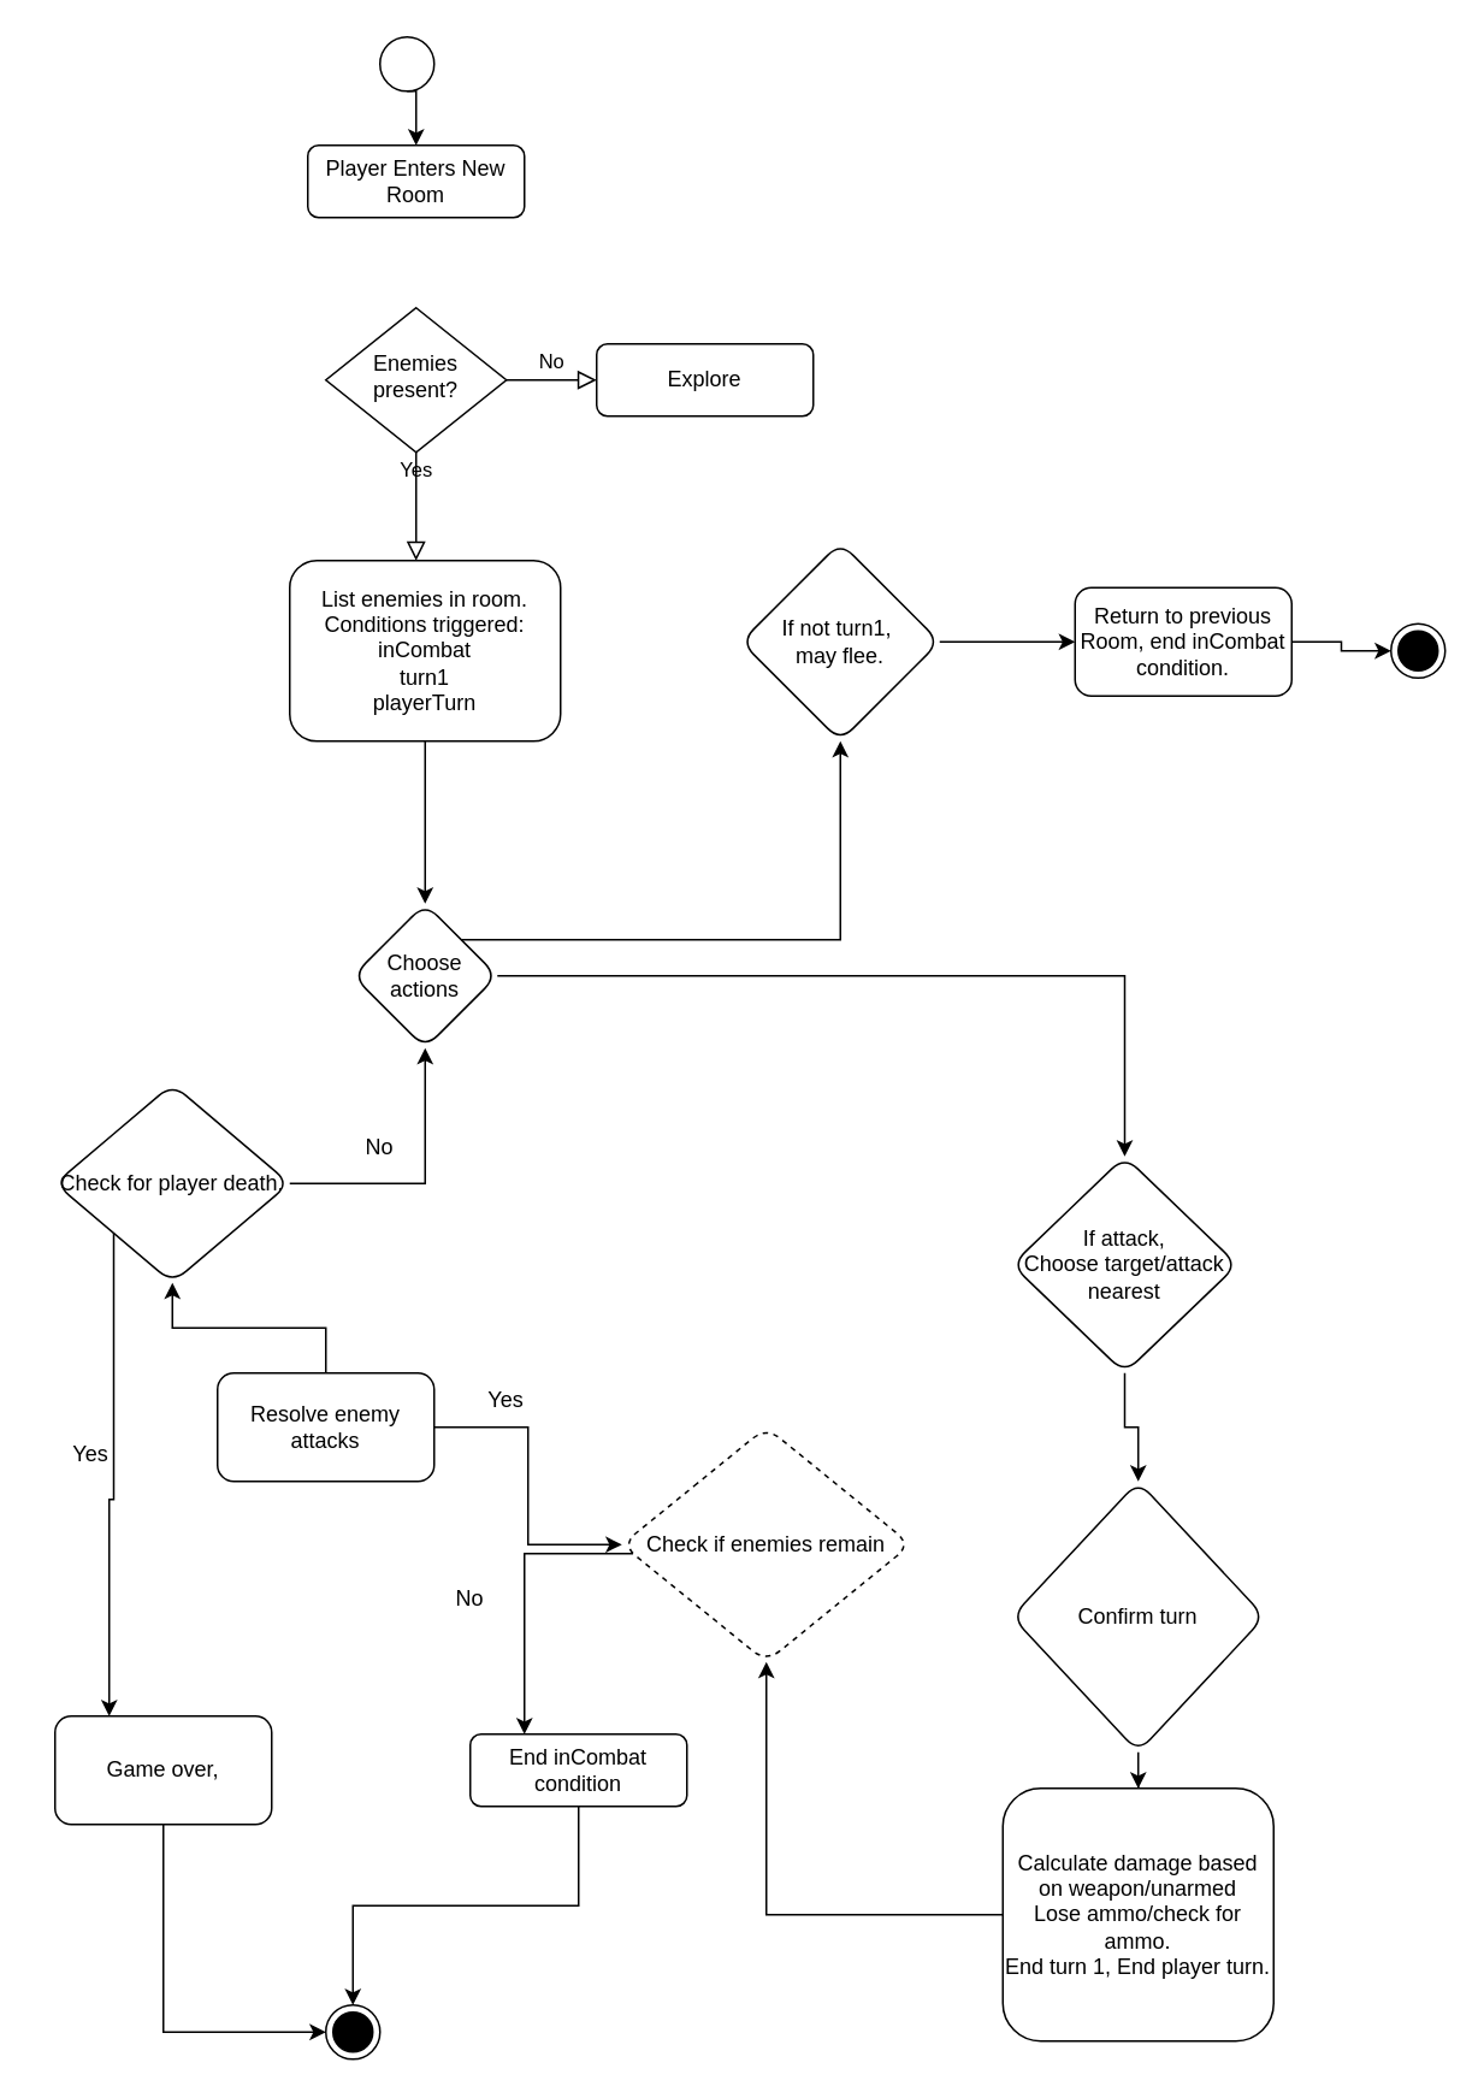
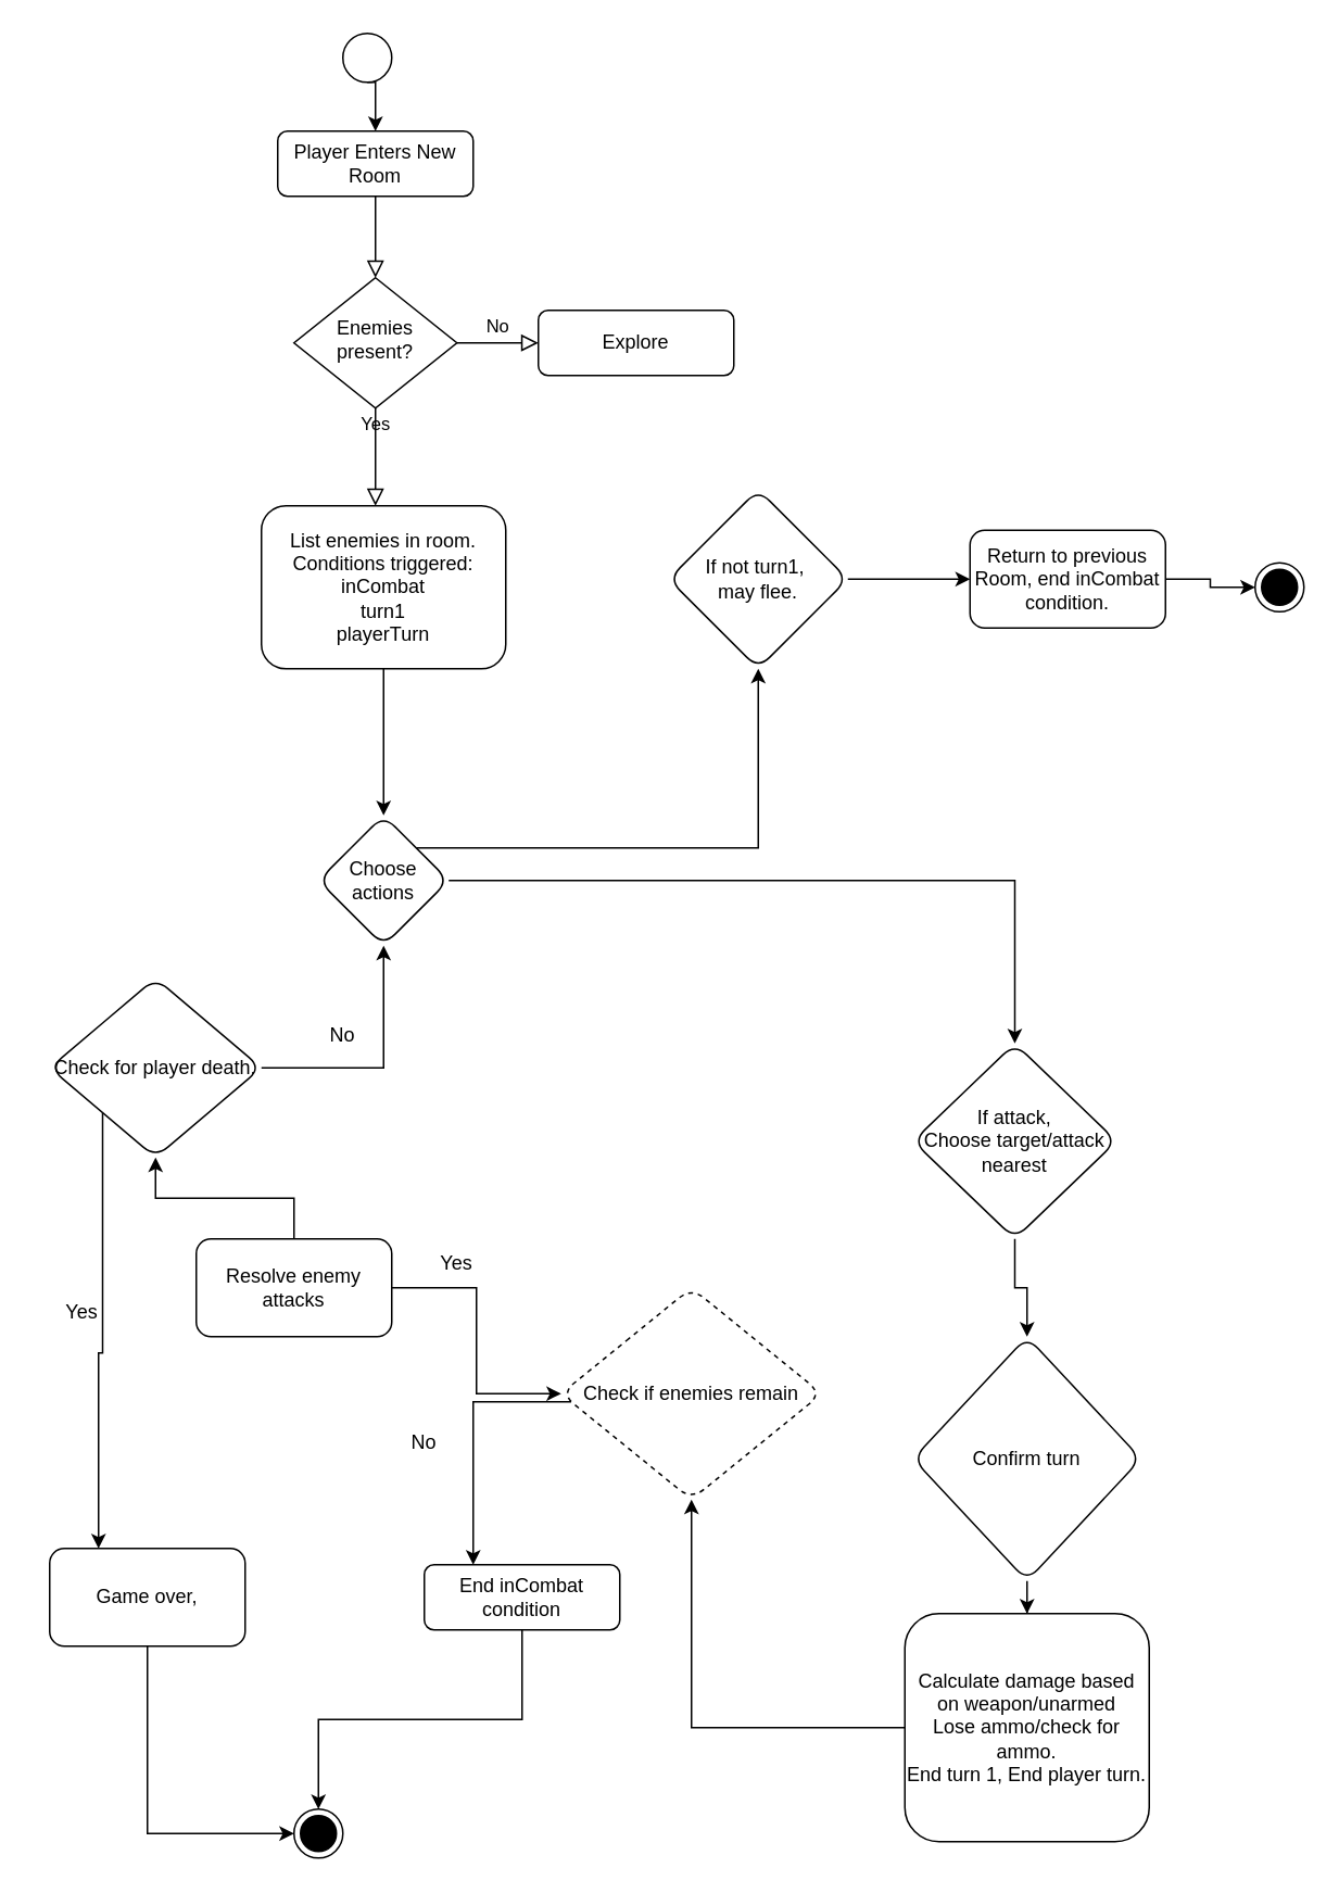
+ <mxCell id="2" value="" style="rounded=0;html=1;jettySize=auto;orthogonalLoop=1;fontSize=11;endArrow=block;endFill=0;endSize=8;strokeWidth=1;shadow=0;labelBackgroundColor=none;edgeStyle=orthogonalEdgeStyle;" parent="1" source="3" target="6" edge="1"><mxGeometry relative="1" as="geometry" /></mxCell>
